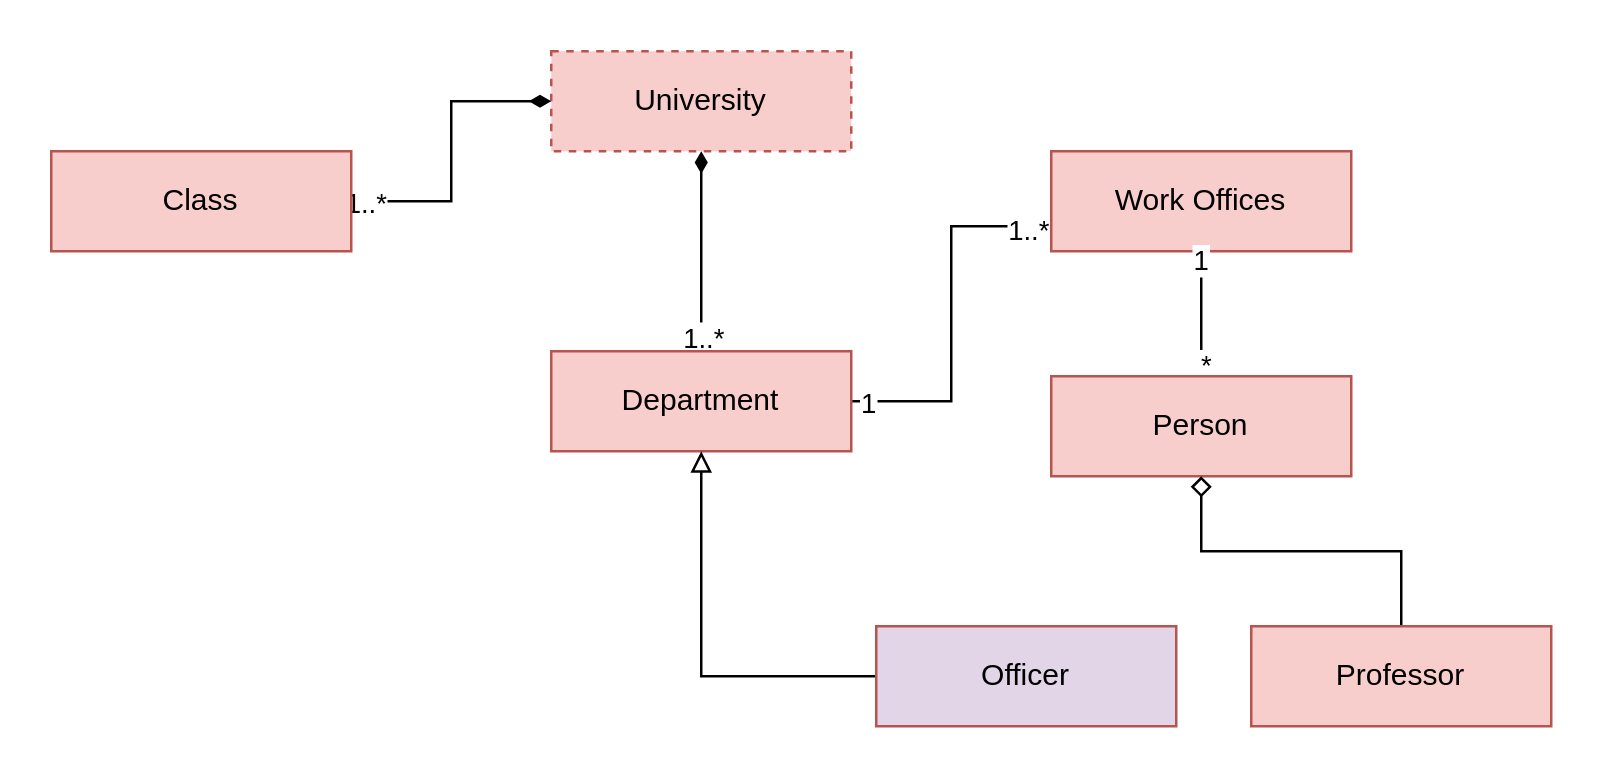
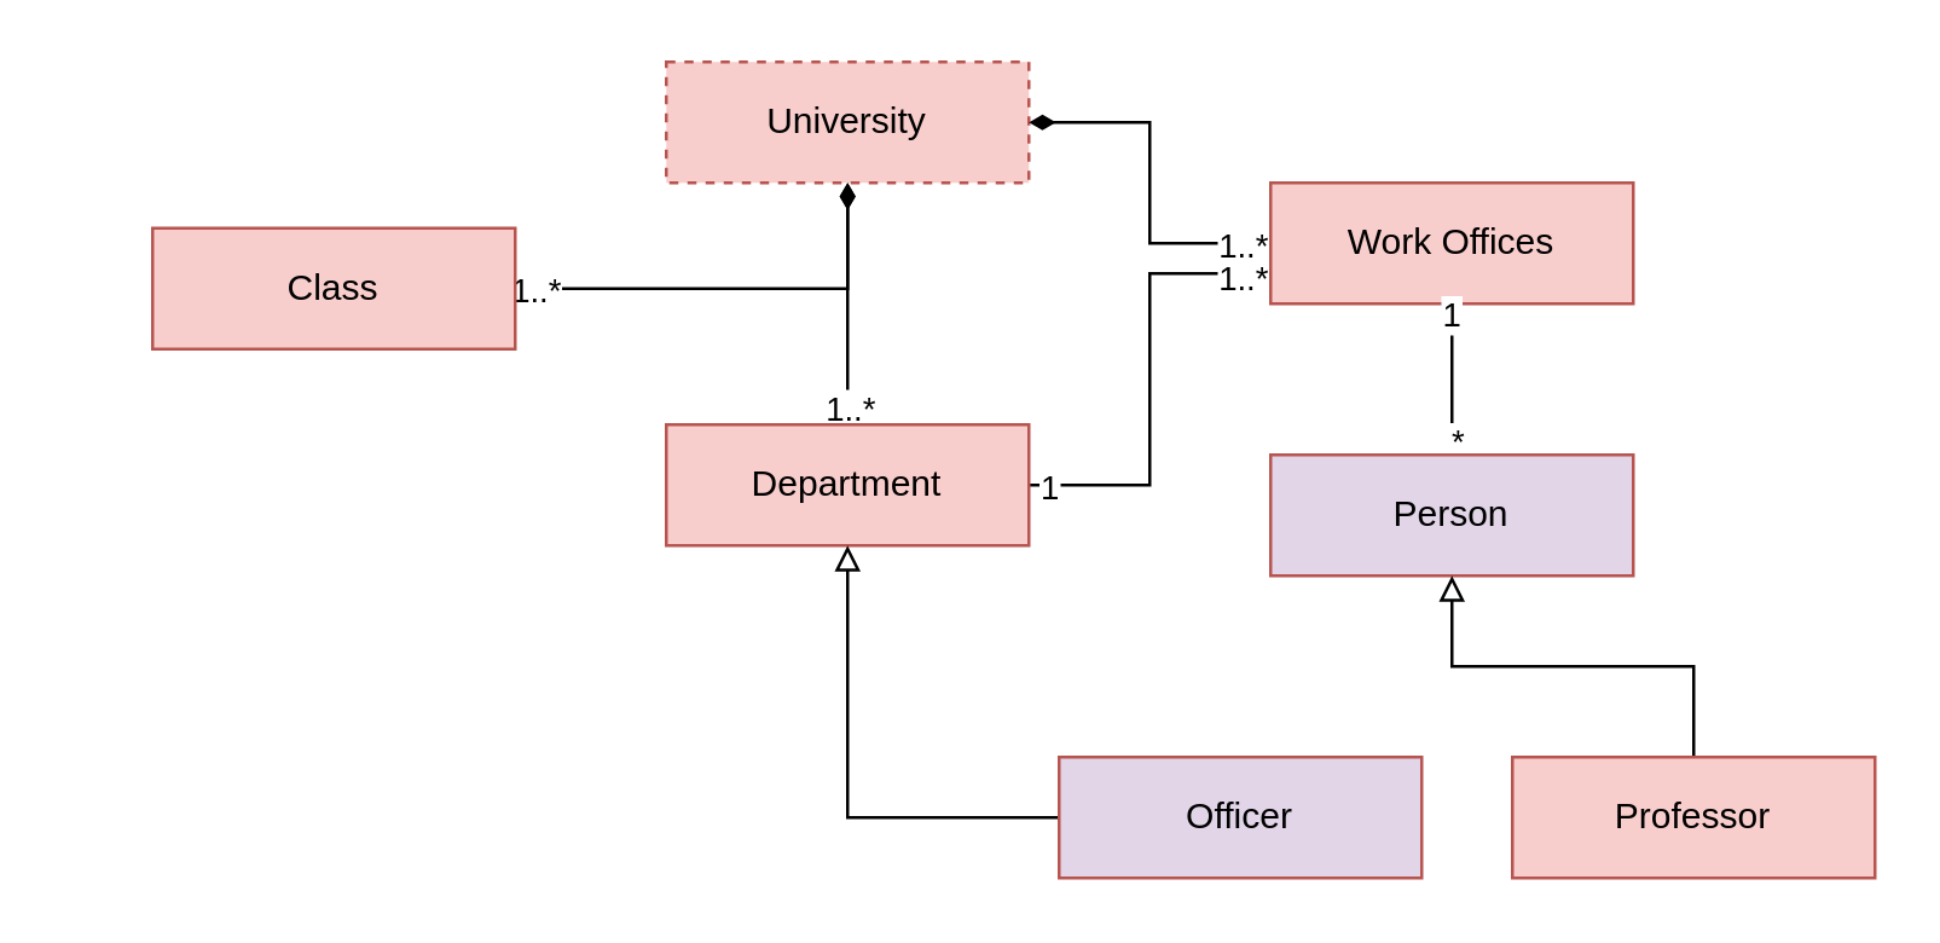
+ <mxCell id="12" style="edgeStyle=orthogonalEdgeStyle;rounded=0;orthogonalLoop=1;jettySize=auto;html=1;endArrow=diamondThin;endFill=1;" edge="1" parent="1" source="14" target="2"><mxGeometry relative="1" as="geometry" /></mxCell>
+ <mxCell id="13" value="1..*" style="edgeLabel;html=1;align=center;verticalAlign=middle;resizable=0;points=[];" vertex="1" connectable="0" parent="12"><mxGeometry x="-0.827" relative="1" as="geometry"><mxPoint as="offset" /></mxGeometry></mxCell>
- <mxCell id="5" value="Class" style="rounded=0;whiteSpace=wrap;html=1;fillColor=#f8cecc;strokeColor=#b85450;" vertex="1" parent="1"><mxGeometry x="20" y="60" width="120" height="40" as="geometry" /></mxCell>
+ <mxCell id="5" value="Class" style="rounded=0;whiteSpace=wrap;html=1;fillColor=#f8cecc;strokeColor=#b85450;" vertex="1" parent="1"><mxGeometry x="50" y="75" width="120" height="40" as="geometry" /></mxCell>
- <mxCell id="17" value="Person" style="rounded=0;whiteSpace=wrap;html=1;fillColor=#f8cecc;strokeColor=#b85450;" vertex="1" parent="1"><mxGeometry x="420" y="150" width="120" height="40" as="geometry" /></mxCell>
+ <mxCell id="17" value="Person" style="rounded=0;whiteSpace=wrap;html=1;fillColor=#e1d5e7;strokeColor=#b85450;" vertex="1" parent="1"><mxGeometry x="420" y="150" width="120" height="40" as="geometry" /></mxCell>
- <mxCell id="20" style="edgeStyle=orthogonalEdgeStyle;rounded=0;orthogonalLoop=1;jettySize=auto;html=1;endArrow=diamond;endFill=0;" edge="1" parent="1" source="21" target="17"><mxGeometry relative="1" as="geometry" /></mxCell>
+ <mxCell id="20" style="edgeStyle=orthogonalEdgeStyle;rounded=0;orthogonalLoop=1;jettySize=auto;html=1;endArrow=block;endFill=0;" edge="1" parent="1" source="21" target="17"><mxGeometry relative="1" as="geometry" /></mxCell>
